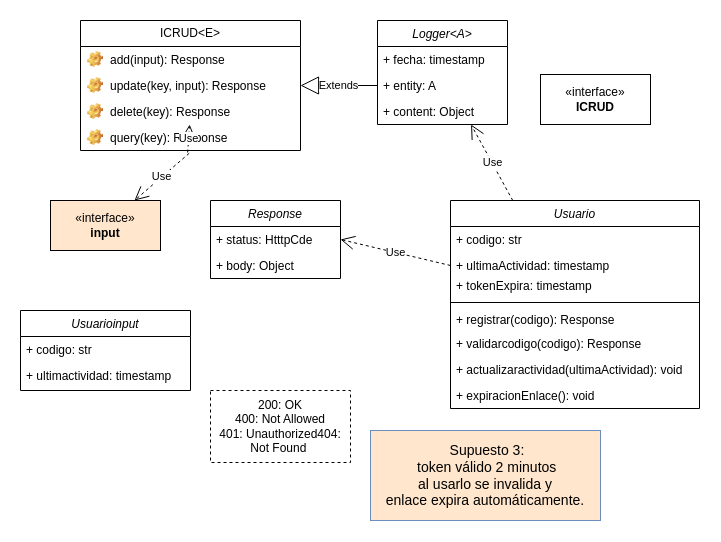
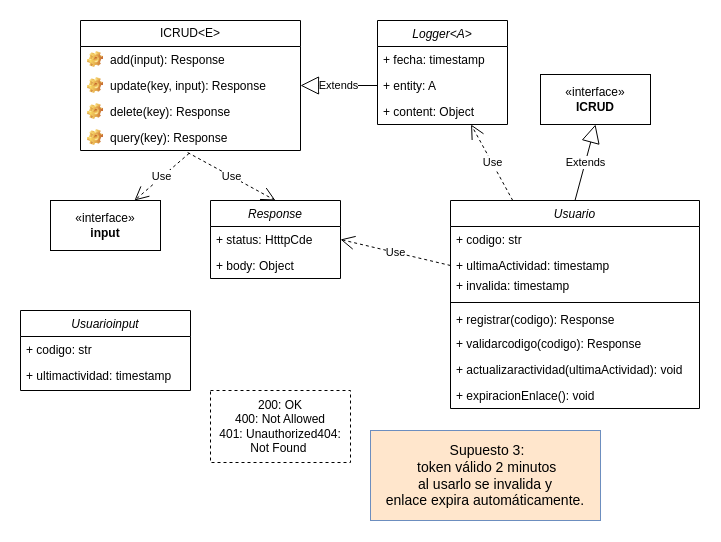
- <mxCell id="24" value="Use" style="endArrow=open;endSize=12;dashed=1;html=1;rounded=0;exitX=0.487;exitY=1.077;exitDx=0;exitDy=0;exitPerimeter=0;" edge="1" parent="1" source="15" target="14"><mxGeometry width="160" relative="1" as="geometry"><mxPoint x="190" y="160" as="sourcePoint" /><mxPoint x="170" y="207" as="targetPoint" /></mxGeometry></mxCell>
+ <mxCell id="24" value="Use" style="endArrow=open;endSize=12;dashed=1;html=1;rounded=0;entryX=0.5;entryY=0;entryDx=0;entryDy=0;exitX=0.487;exitY=1.077;exitDx=0;exitDy=0;exitPerimeter=0;" edge="1" parent="1" source="15" target="21"><mxGeometry width="160" relative="1" as="geometry"><mxPoint x="190" y="160" as="sourcePoint" /><mxPoint x="170" y="207" as="targetPoint" /></mxGeometry></mxCell>
+ <mxCell id="26" value="Extends" style="endArrow=block;endSize=16;endFill=0;html=1;rounded=0;exitX=0.5;exitY=0;exitDx=0;exitDy=0;entryX=0.5;entryY=1;entryDx=0;entryDy=0;" edge="1" parent="1" source="2" target="25"><mxGeometry width="160" relative="1" as="geometry"><mxPoint x="500" y="290" as="sourcePoint" /><mxPoint x="500" y="230" as="targetPoint" /></mxGeometry></mxCell>
- <mxCell id="16" value="«interface»&lt;br&gt;&lt;b&gt;input&lt;/b&gt;" style="html=1;whiteSpace=wrap;fillColor=#ffe6cc;" vertex="1" parent="1"><mxGeometry x="50" y="200" width="110" height="50" as="geometry" /></mxCell>
+ <mxCell id="16" value="«interface»&lt;br&gt;&lt;b&gt;input&lt;/b&gt;" style="html=1;whiteSpace=wrap;" vertex="1" parent="1"><mxGeometry x="50" y="200" width="110" height="50" as="geometry" /></mxCell>
- <mxCell id="5" value="+ tokenExpira: timestamp" style="text;strokeColor=none;fillColor=none;align=left;verticalAlign=top;spacingLeft=4;spacingRight=4;overflow=hidden;rotatable=0;points=[[0,0.5],[1,0.5]];portConstraint=eastwest;whiteSpace=wrap;html=1;" vertex="1" parent="2"><mxGeometry y="72" width="249" height="26" as="geometry" /></mxCell>
+ <mxCell id="5" value="+ invalida: timestamp" style="text;strokeColor=none;fillColor=none;align=left;verticalAlign=top;spacingLeft=4;spacingRight=4;overflow=hidden;rotatable=0;points=[[0,0.5],[1,0.5]];portConstraint=eastwest;whiteSpace=wrap;html=1;" vertex="1" parent="2"><mxGeometry y="72" width="249" height="26" as="geometry" /></mxCell>
